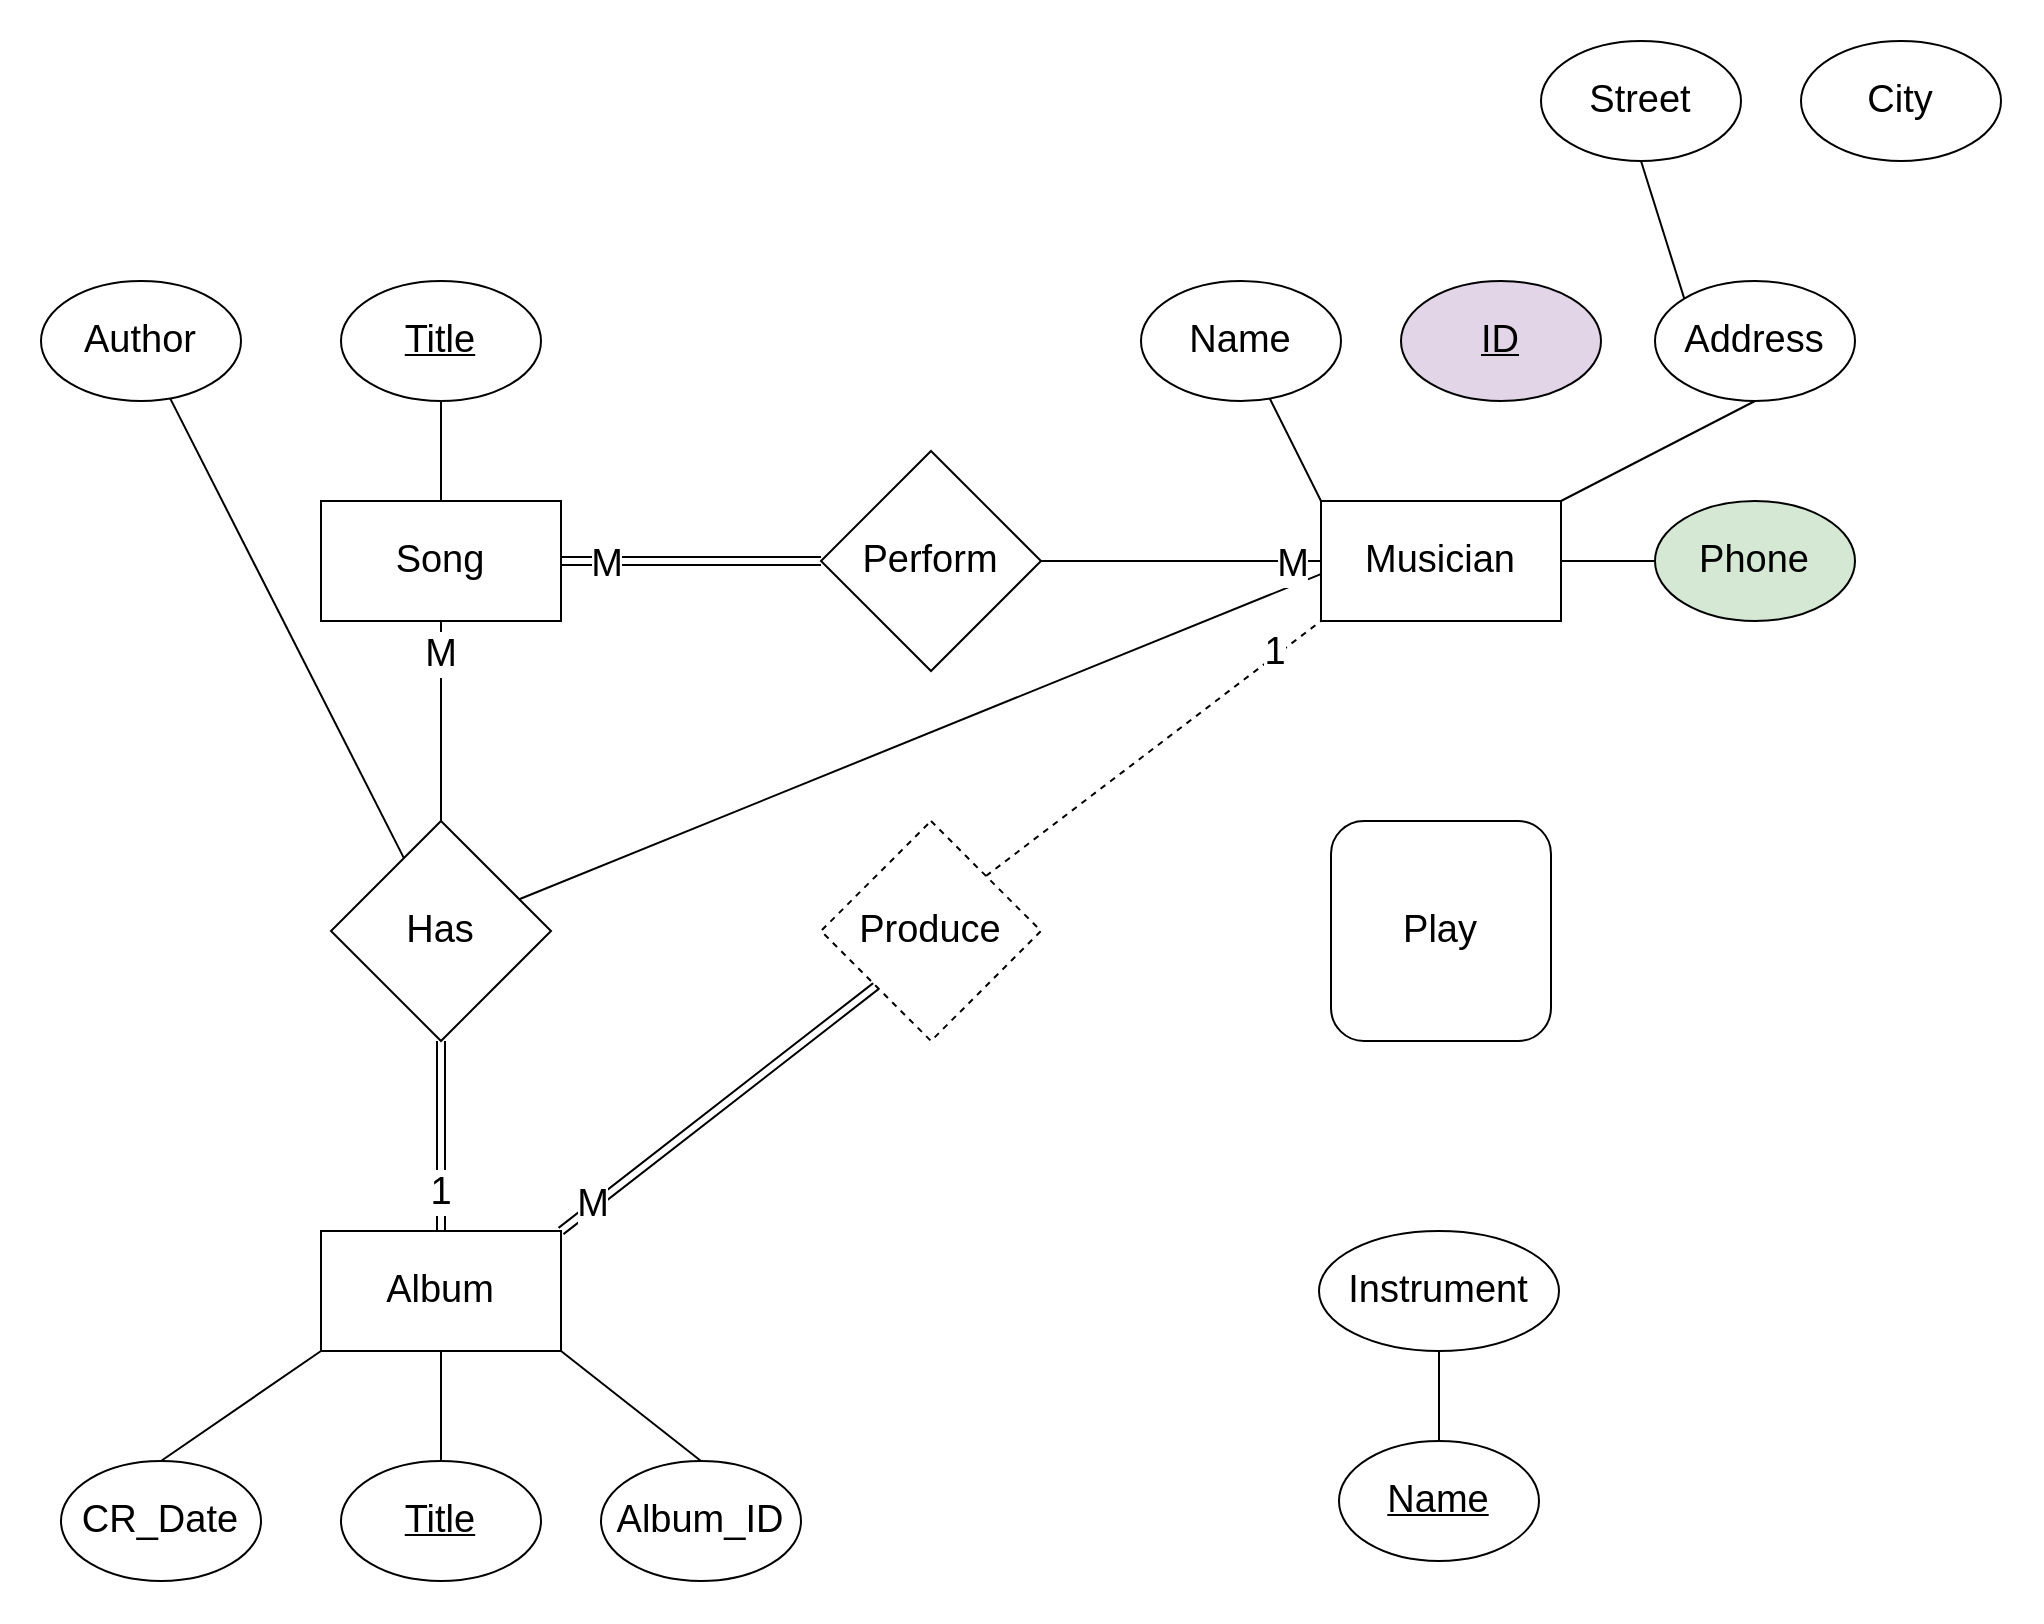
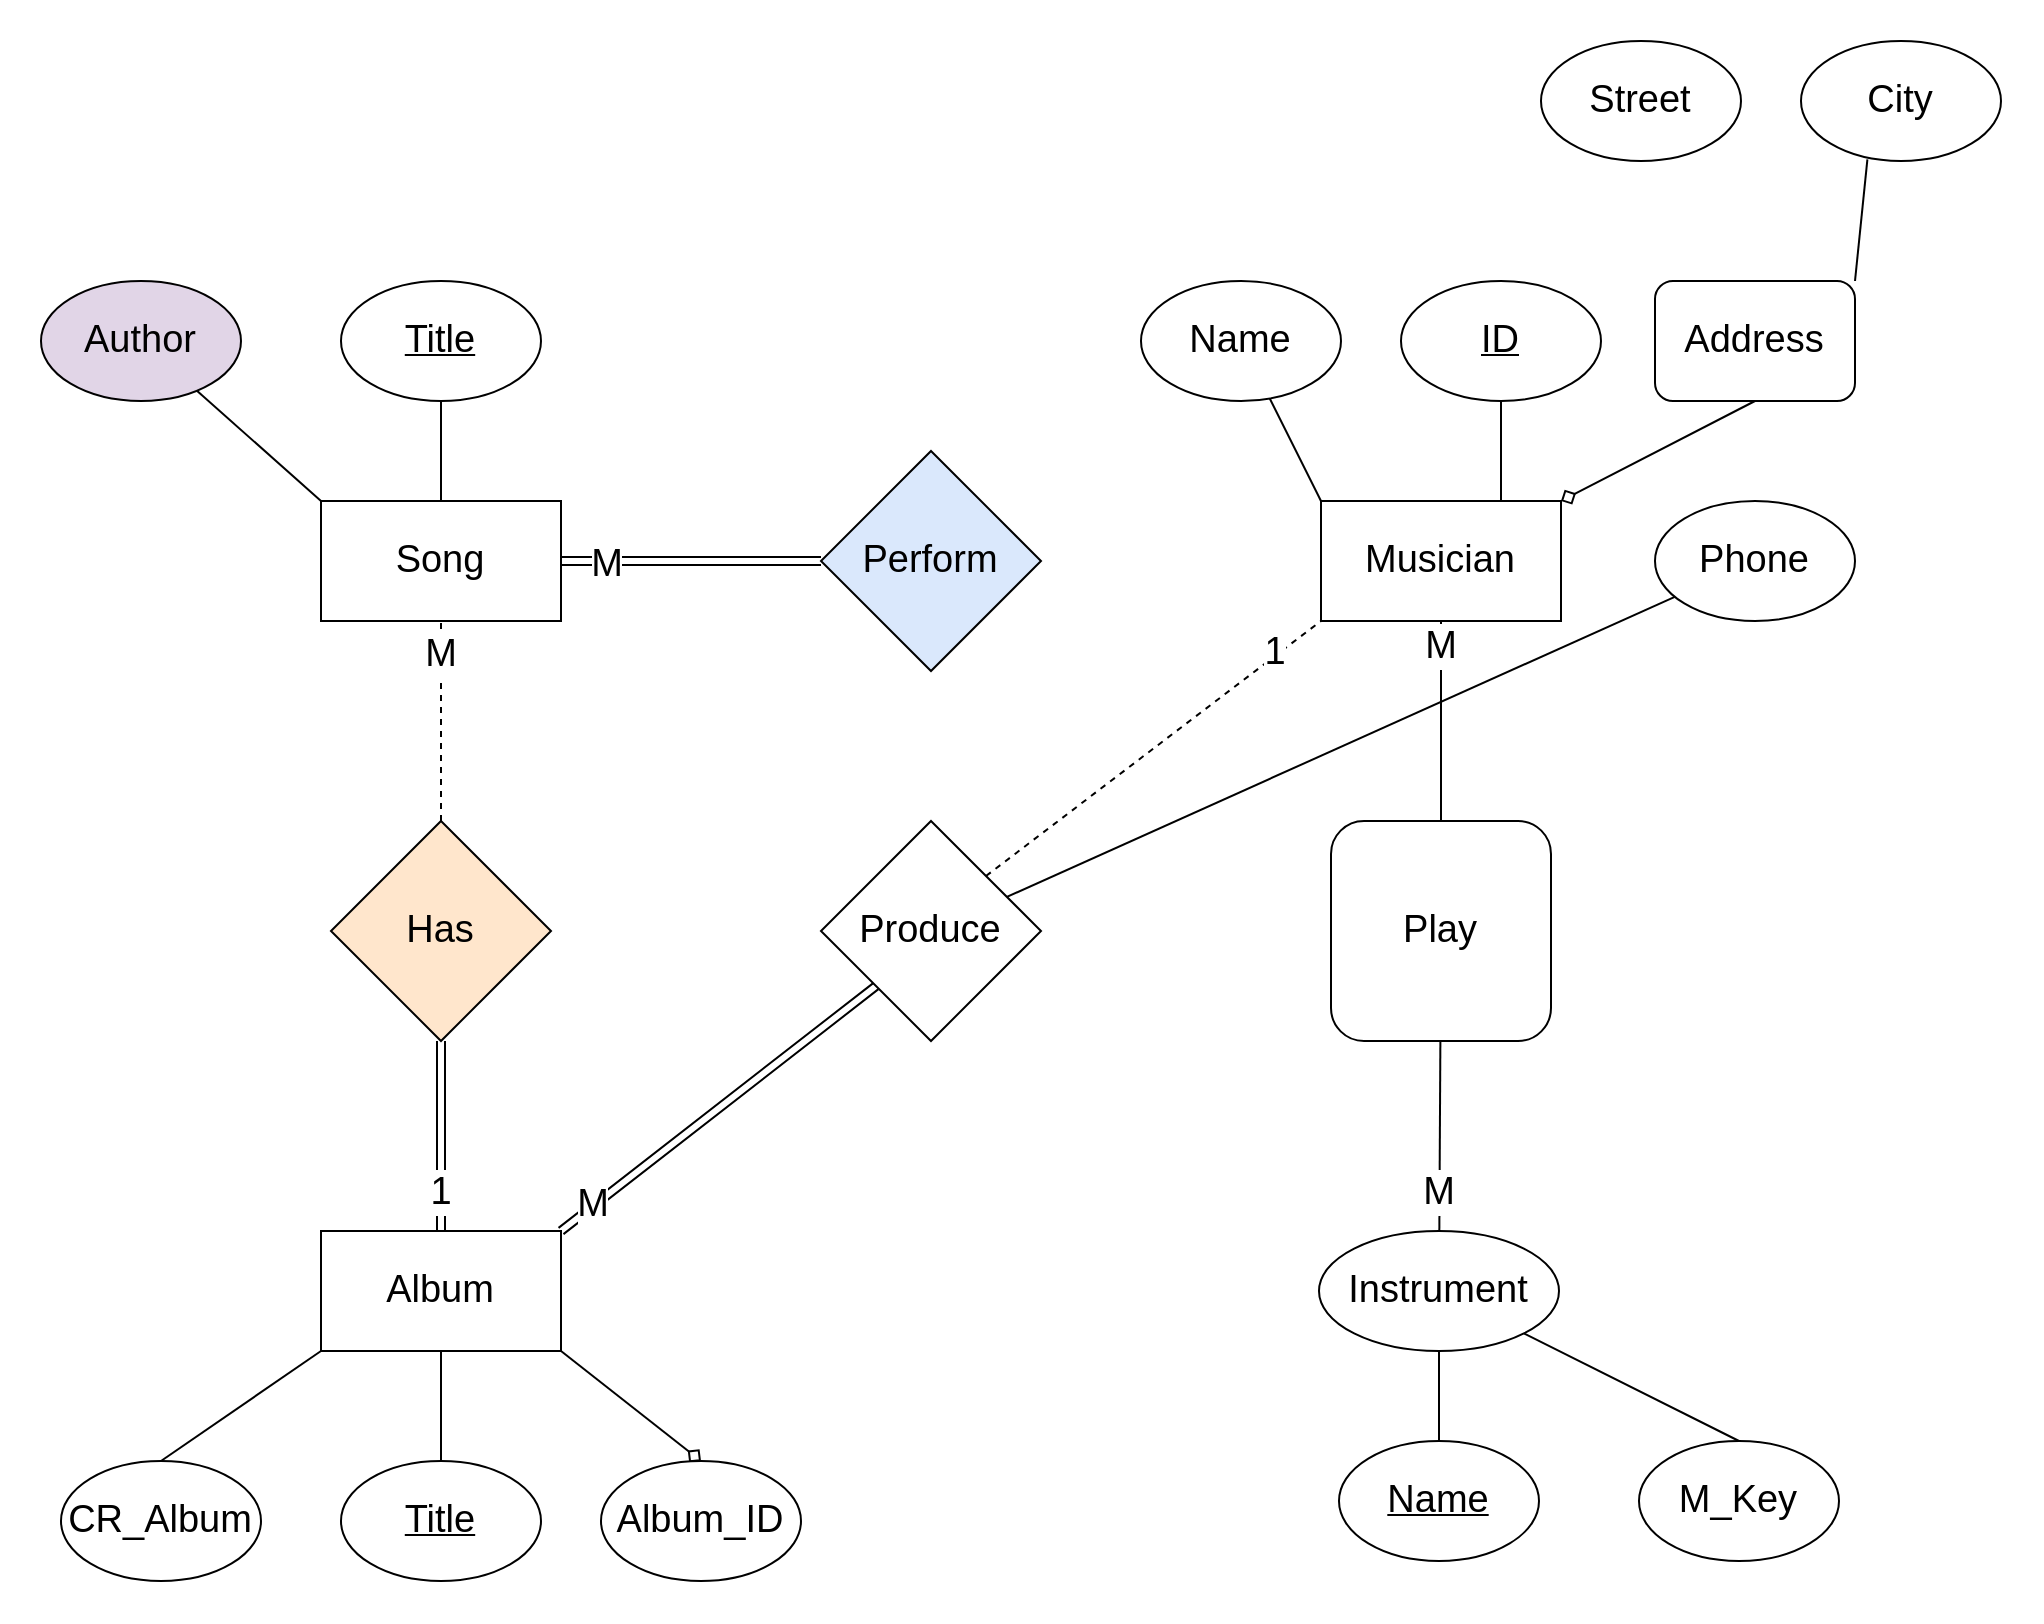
+ <mxCell id="11" style="edgeStyle=none;html=1;exitX=1;exitY=0;exitDx=0;exitDy=0;entryX=0.332;entryY=0.987;entryDx=0;entryDy=0;entryPerimeter=0;fontSize=19;endArrow=none;endFill=0;strokeWidth=1;" parent="1" source="14" target="16" edge="1"><mxGeometry relative="1" as="geometry" /></mxCell>
- <mxCell id="12" style="edgeStyle=none;html=1;exitX=0;exitY=0;exitDx=0;exitDy=0;entryX=0.5;entryY=1;entryDx=0;entryDy=0;fontSize=19;endArrow=none;endFill=0;strokeWidth=1;" parent="1" source="14" target="15" edge="1"><mxGeometry relative="1" as="geometry" /></mxCell>
- <mxCell id="37" value="&lt;font style=&quot;font-size: 19px;&quot;&gt;Author&lt;/font&gt;" style="ellipse;whiteSpace=wrap;html=1;fontSize=19;strokeWidth=1;" parent="1" vertex="1"><mxGeometry x="20" y="140" width="100" height="60" as="geometry" /></mxCell>
+ <mxCell id="37" value="&lt;font style=&quot;font-size: 19px;&quot;&gt;Author&lt;/font&gt;" style="ellipse;whiteSpace=wrap;html=1;fontSize=19;strokeWidth=1;fillColor=#e1d5e7;" parent="1" vertex="1"><mxGeometry x="20" y="140" width="100" height="60" as="geometry" /></mxCell>
- <mxCell id="10" value="&lt;font style=&quot;font-size: 19px;&quot;&gt;&lt;u&gt;ID&lt;/u&gt;&lt;/font&gt;" style="ellipse;whiteSpace=wrap;html=1;fontSize=19;strokeWidth=1;fillColor=#e1d5e7;" parent="1" vertex="1"><mxGeometry x="700" y="140" width="100" height="60" as="geometry" /></mxCell>
+ <mxCell id="10" value="&lt;font style=&quot;font-size: 19px;&quot;&gt;&lt;u&gt;ID&lt;/u&gt;&lt;/font&gt;" style="ellipse;whiteSpace=wrap;html=1;fontSize=19;strokeWidth=1;" parent="1" vertex="1"><mxGeometry x="700" y="140" width="100" height="60" as="geometry" /></mxCell>
- <mxCell id="14" value="&lt;font style=&quot;font-size: 19px;&quot;&gt;Address&lt;/font&gt;" style="ellipse;whiteSpace=wrap;html=1;fontSize=19;strokeWidth=1;" parent="1" vertex="1"><mxGeometry x="827" y="140" width="100" height="60" as="geometry" /></mxCell>
+ <mxCell id="14" value="&lt;font style=&quot;font-size: 19px;&quot;&gt;Address&lt;/font&gt;" style="whiteSpace=wrap;html=1;fontSize=19;strokeWidth=1;rounded=1;" parent="1" vertex="1"><mxGeometry x="827" y="140" width="100" height="60" as="geometry" /></mxCell>
- <mxCell id="13" style="edgeStyle=none;html=1;exitX=0.5;exitY=1;exitDx=0;exitDy=0;entryX=1;entryY=0;entryDx=0;entryDy=0;strokeWidth=1;fontSize=19;endArrow=none;endFill=0;" parent="1" source="14" target="8" edge="1"><mxGeometry relative="1" as="geometry" /></mxCell>
+ <mxCell id="13" style="edgeStyle=none;html=1;exitX=0.5;exitY=1;exitDx=0;exitDy=0;entryX=1;entryY=0;entryDx=0;entryDy=0;strokeWidth=1;fontSize=19;endArrow=diamond;endFill=0;" parent="1" source="14" target="8" edge="1"><mxGeometry relative="1" as="geometry" /></mxCell>
- <mxCell id="48" value="Perform" style="rhombus;whiteSpace=wrap;html=1;strokeWidth=1;fontSize=19;" parent="1" vertex="1"><mxGeometry x="410" y="225" width="110" height="110" as="geometry" /></mxCell>
+ <mxCell id="48" value="Perform" style="rhombus;whiteSpace=wrap;html=1;strokeWidth=1;fontSize=19;fillColor=#dae8fc;" parent="1" vertex="1"><mxGeometry x="410" y="225" width="110" height="110" as="geometry" /></mxCell>
- <mxCell id="6" style="edgeStyle=none;html=1;entryX=1;entryY=0.5;entryDx=0;entryDy=0;strokeWidth=1;fontSize=19;endArrow=none;endFill=0;" parent="1" source="8" target="48" edge="1"><mxGeometry relative="1" as="geometry" /></mxCell>
- <mxCell id="7" value="M" style="edgeLabel;html=1;align=center;verticalAlign=middle;resizable=0;points=[];fontSize=19;" parent="6" vertex="1" connectable="0"><mxGeometry x="-0.788" y="2" relative="1" as="geometry"><mxPoint y="-1" as="offset" /></mxGeometry></mxCell>
- <mxCell id="17" style="edgeStyle=none;html=1;entryX=1;entryY=0.5;entryDx=0;entryDy=0;strokeWidth=1;fontSize=19;endArrow=none;endFill=0;" parent="1" source="18" target="8" edge="1"><mxGeometry relative="1" as="geometry" /></mxCell>
+ <mxCell id="17" style="edgeStyle=none;html=1;strokeWidth=1;fontSize=19;endArrow=none;endFill=0;" parent="1" source="18" target="51" edge="1"><mxGeometry relative="1" as="geometry" /></mxCell>
- <mxCell id="18" value="&lt;font style=&quot;font-size: 19px;&quot;&gt;Phone&lt;/font&gt;" style="ellipse;whiteSpace=wrap;html=1;fontSize=19;strokeWidth=1;fillColor=#d5e8d4;" parent="1" vertex="1"><mxGeometry x="827" y="250" width="100" height="60" as="geometry" /></mxCell>
+ <mxCell id="18" value="&lt;font style=&quot;font-size: 19px;&quot;&gt;Phone&lt;/font&gt;" style="ellipse;whiteSpace=wrap;html=1;fontSize=19;strokeWidth=1;" parent="1" vertex="1"><mxGeometry x="827" y="250" width="100" height="60" as="geometry" /></mxCell>
- <mxCell id="36" style="edgeStyle=none;html=1;strokeWidth=1;fontSize=19;endArrow=none;endFill=0;" parent="1" source="37" target="45" edge="1"><mxGeometry relative="1" as="geometry" /></mxCell>
+ <mxCell id="36" style="edgeStyle=none;html=1;entryX=0;entryY=0;entryDx=0;entryDy=0;strokeWidth=1;fontSize=19;endArrow=none;endFill=0;" parent="1" source="37" target="33" edge="1"><mxGeometry relative="1" as="geometry" /></mxCell>
- <mxCell id="2" style="edgeStyle=none;html=1;exitX=0.75;exitY=0;exitDx=0;exitDy=0;strokeWidth=1;fontSize=19;endArrow=none;endFill=0;" parent="1" source="8" target="45" edge="1"><mxGeometry relative="1" as="geometry" /></mxCell>
+ <mxCell id="2" style="edgeStyle=none;html=1;exitX=0.75;exitY=0;exitDx=0;exitDy=0;entryX=0.5;entryY=1;entryDx=0;entryDy=0;strokeWidth=1;fontSize=19;endArrow=none;endFill=0;" parent="1" source="8" target="10" edge="1"><mxGeometry relative="1" as="geometry" /></mxCell>
- <mxCell id="41" style="edgeStyle=none;html=1;entryX=0.5;entryY=1;entryDx=0;entryDy=0;strokeWidth=1;fontSize=19;endArrow=none;endFill=0;" parent="1" source="45" target="33" edge="1"><mxGeometry relative="1" as="geometry" /></mxCell>
+ <mxCell id="41" style="edgeStyle=none;html=1;entryX=0.5;entryY=1;entryDx=0;entryDy=0;strokeWidth=1;fontSize=19;endArrow=none;endFill=0;dashed=1;" parent="1" source="45" target="33" edge="1"><mxGeometry relative="1" as="geometry" /></mxCell>
+ <mxCell id="4" style="edgeStyle=none;html=1;entryX=0.5;entryY=0;entryDx=0;entryDy=0;strokeWidth=1;fontSize=19;endArrow=none;endFill=0;" parent="1" source="8" target="40" edge="1"><mxGeometry relative="1" as="geometry" /></mxCell>
+ <mxCell id="5" value="M" style="edgeLabel;html=1;align=center;verticalAlign=middle;resizable=0;points=[];fontSize=19;" parent="4" vertex="1" connectable="0"><mxGeometry x="-0.766" y="-1" relative="1" as="geometry"><mxPoint as="offset" /></mxGeometry></mxCell>
- <mxCell id="45" value="Has" style="rhombus;whiteSpace=wrap;html=1;strokeWidth=1;fontSize=19;" parent="1" vertex="1"><mxGeometry x="165" y="410" width="110" height="110" as="geometry" /></mxCell>
+ <mxCell id="45" value="Has" style="rhombus;whiteSpace=wrap;html=1;strokeWidth=1;fontSize=19;fillColor=#ffe6cc;" parent="1" vertex="1"><mxGeometry x="165" y="410" width="110" height="110" as="geometry" /></mxCell>
- <mxCell id="51" value="Produce" style="rhombus;whiteSpace=wrap;html=1;strokeWidth=1;fontSize=19;dashed=1;" parent="1" vertex="1"><mxGeometry x="410" y="410" width="110" height="110" as="geometry" /></mxCell>
+ <mxCell id="51" value="Produce" style="rhombus;whiteSpace=wrap;html=1;strokeWidth=1;fontSize=19;" parent="1" vertex="1"><mxGeometry x="410" y="410" width="110" height="110" as="geometry" /></mxCell>
+ <mxCell id="38" value="" style="edgeStyle=none;html=1;strokeWidth=1;fontSize=19;endArrow=none;endFill=0;" parent="1" source="40" target="20" edge="1"><mxGeometry relative="1" as="geometry" /></mxCell>
+ <mxCell id="39" value="M" style="edgeLabel;html=1;align=center;verticalAlign=middle;resizable=0;points=[];fontSize=19;" parent="38" vertex="1" connectable="0"><mxGeometry x="0.605" y="-1" relative="1" as="geometry"><mxPoint as="offset" /></mxGeometry></mxCell>
+ <mxCell id="22" style="edgeStyle=none;html=1;exitX=0.5;exitY=0;exitDx=0;exitDy=0;entryX=1;entryY=1;entryDx=0;entryDy=0;strokeWidth=1;fontSize=19;endArrow=none;endFill=0;" parent="1" source="23" target="20" edge="1"><mxGeometry relative="1" as="geometry" /></mxCell>
- <mxCell id="26" style="edgeStyle=none;html=1;exitX=1;exitY=1;exitDx=0;exitDy=0;entryX=0.5;entryY=0;entryDx=0;entryDy=0;strokeWidth=1;fontSize=19;endArrow=none;endFill=0;" parent="1" source="29" target="32" edge="1"><mxGeometry relative="1" as="geometry" /></mxCell>
+ <mxCell id="26" style="edgeStyle=none;html=1;exitX=1;exitY=1;exitDx=0;exitDy=0;entryX=0.5;entryY=0;entryDx=0;entryDy=0;strokeWidth=1;fontSize=19;endArrow=diamond;endFill=0;" parent="1" source="29" target="32" edge="1"><mxGeometry relative="1" as="geometry" /></mxCell>
+ <mxCell id="23" value="&lt;font style=&quot;font-size: 19px;&quot;&gt;M_Key&lt;/font&gt;" style="ellipse;whiteSpace=wrap;html=1;fontSize=19;strokeWidth=1;" parent="1" vertex="1"><mxGeometry x="819" y="720" width="100" height="60" as="geometry" /></mxCell>
- <mxCell id="31" value="&lt;font style=&quot;font-size: 19px;&quot;&gt;CR_Date&lt;/font&gt;" style="ellipse;whiteSpace=wrap;html=1;fontSize=19;strokeWidth=1;" parent="1" vertex="1"><mxGeometry x="30" y="730" width="100" height="60" as="geometry" /></mxCell>
+ <mxCell id="31" value="&lt;font style=&quot;font-size: 19px;&quot;&gt;CR_Album&lt;/font&gt;" style="ellipse;whiteSpace=wrap;html=1;fontSize=19;strokeWidth=1;" parent="1" vertex="1"><mxGeometry x="30" y="730" width="100" height="60" as="geometry" /></mxCell>
